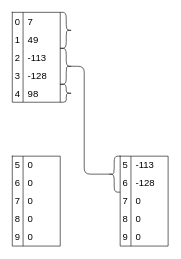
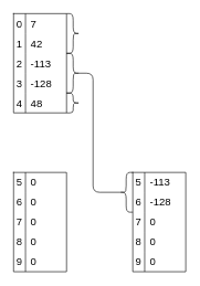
- <mxCell id="8" value="49" style="shape=partialRectangle;html=1;whiteSpace=wrap;connectable=0;fillColor=none;top=0;left=0;bottom=0;right=0;align=left;spacingLeft=6;overflow=hidden;strokeColor=inherit;fontSize=16;" vertex="1" parent="6"><mxGeometry x="18" width="62" height="30" as="geometry"><mxRectangle width="62" height="30" as="alternateBounds" /></mxGeometry></mxCell>
+ <mxCell id="8" value="42" style="shape=partialRectangle;html=1;whiteSpace=wrap;connectable=0;fillColor=none;top=0;left=0;bottom=0;right=0;align=left;spacingLeft=6;overflow=hidden;strokeColor=inherit;fontSize=16;" vertex="1" parent="6"><mxGeometry x="18" width="62" height="30" as="geometry"><mxRectangle width="62" height="30" as="alternateBounds" /></mxGeometry></mxCell>
- <mxCell id="17" value="98" style="shape=partialRectangle;html=1;whiteSpace=wrap;connectable=0;fillColor=none;top=0;left=0;bottom=0;right=0;align=left;spacingLeft=6;overflow=hidden;strokeColor=inherit;fontSize=16;" vertex="1" parent="15"><mxGeometry x="18" width="62" height="30" as="geometry"><mxRectangle width="62" height="30" as="alternateBounds" /></mxGeometry></mxCell>
+ <mxCell id="17" value="48" style="shape=partialRectangle;html=1;whiteSpace=wrap;connectable=0;fillColor=none;top=0;left=0;bottom=0;right=0;align=left;spacingLeft=6;overflow=hidden;strokeColor=inherit;fontSize=16;" vertex="1" parent="15"><mxGeometry x="18" width="62" height="30" as="geometry"><mxRectangle width="62" height="30" as="alternateBounds" /></mxGeometry></mxCell>
